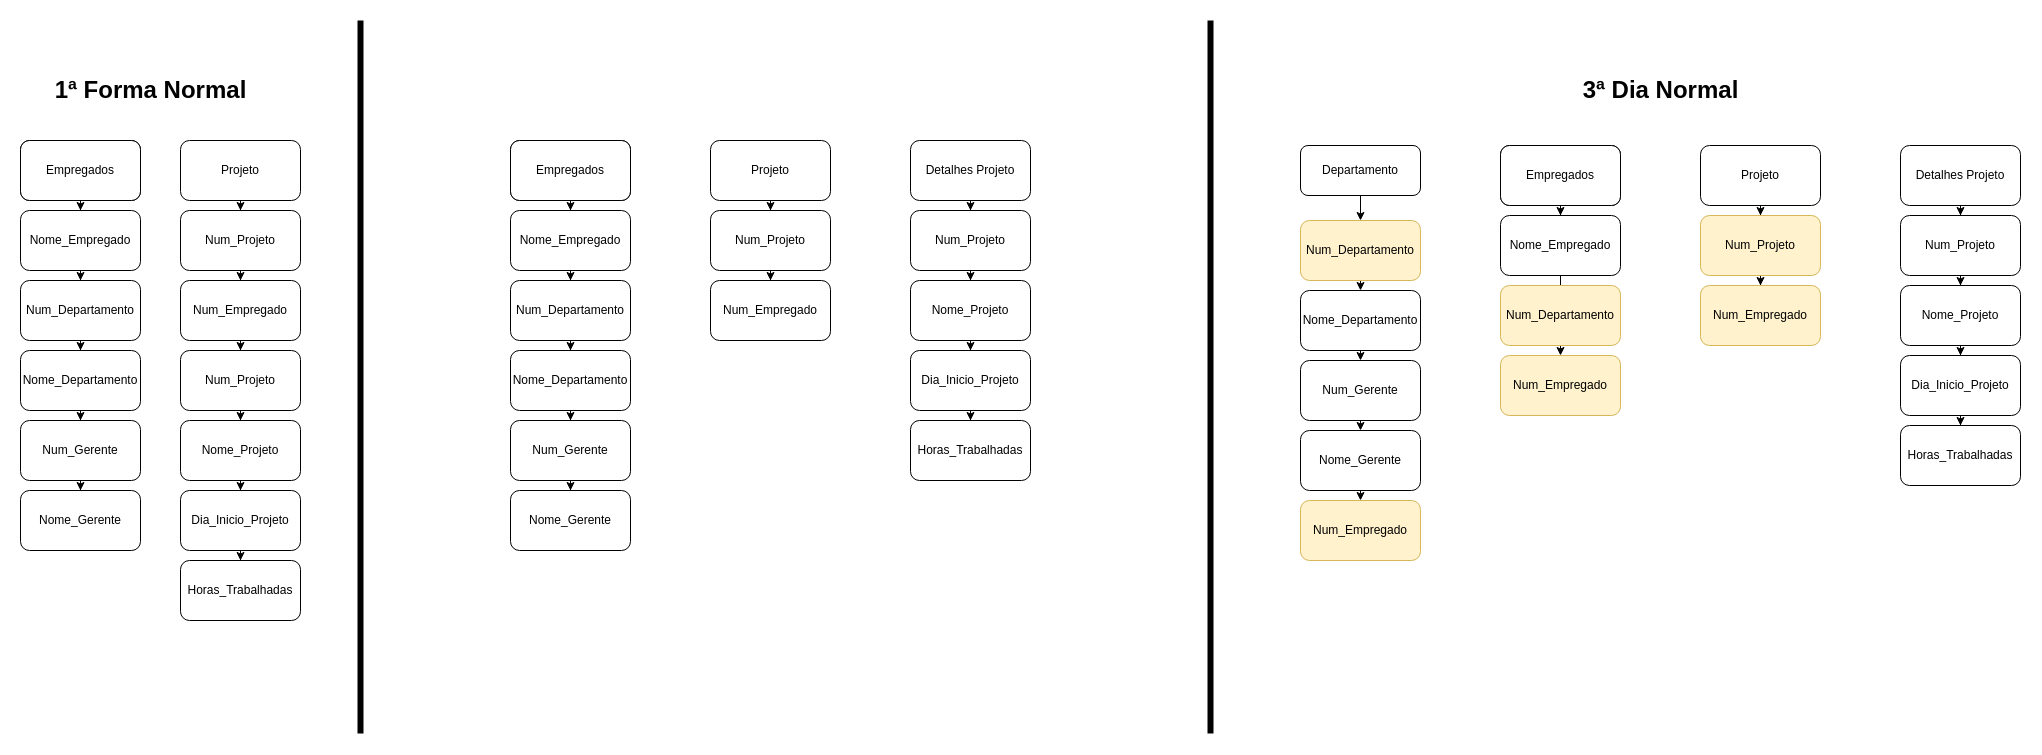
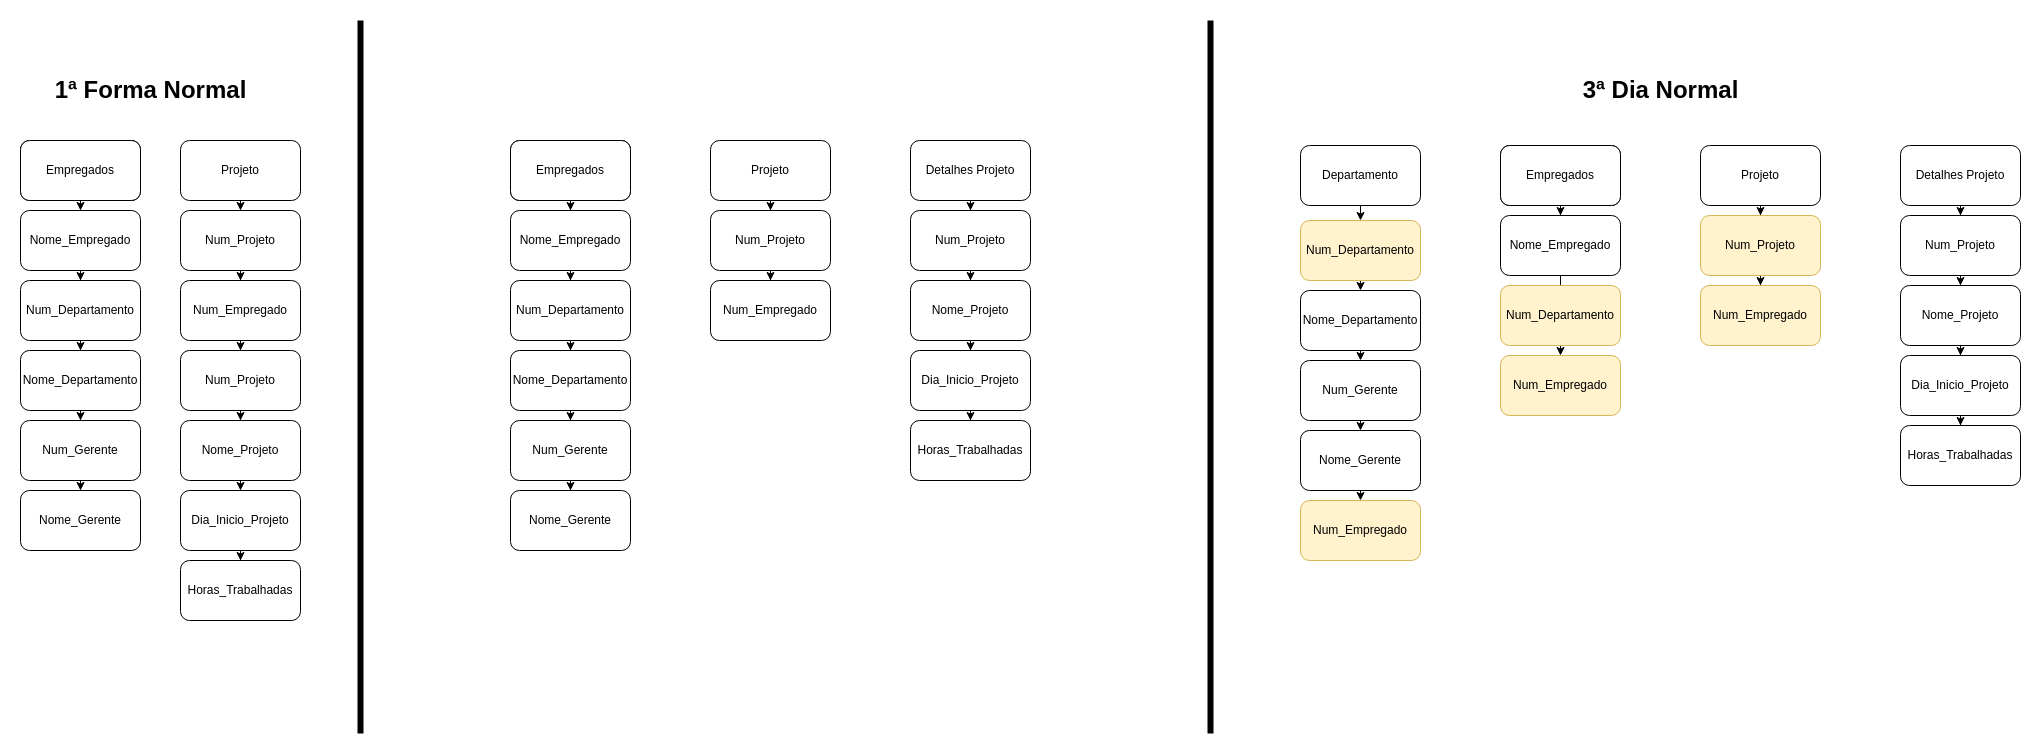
- <mxCell id="78" value="Departamento" style="rounded=1;whiteSpace=wrap;html=1;" parent="1" vertex="1"><mxGeometry x="1300" y="145" width="120" height="50" as="geometry" /></mxCell>
+ <mxCell id="78" value="Departamento" style="rounded=1;whiteSpace=wrap;html=1;" parent="1" vertex="1"><mxGeometry x="1300" y="145" width="120" height="60" as="geometry" /></mxCell>
